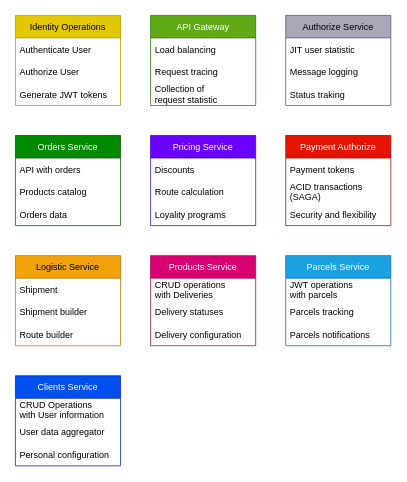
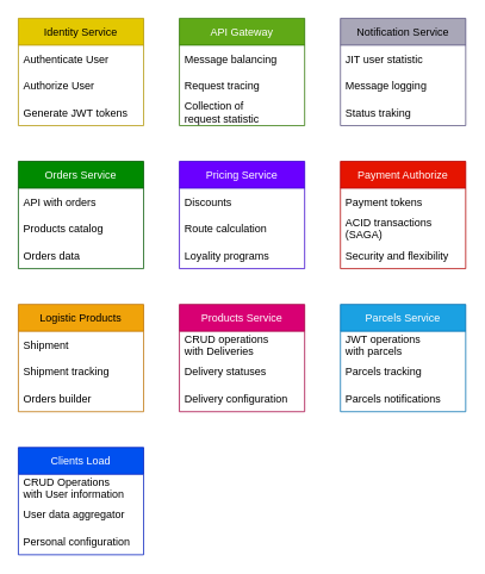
- <mxCell id="2" value="Identity Operations" style="swimlane;fontStyle=0;childLayout=stackLayout;horizontal=1;startSize=30;horizontalStack=0;resizeParent=1;resizeParentMax=0;resizeLast=0;collapsible=1;marginBottom=0;fillColor=#e3c800;fontColor=#000000;strokeColor=#B09500;" vertex="1" parent="1"><mxGeometry x="20" y="20" width="140" height="120" as="geometry" /></mxCell>
+ <mxCell id="2" value="Identity Service" style="swimlane;fontStyle=0;childLayout=stackLayout;horizontal=1;startSize=30;horizontalStack=0;resizeParent=1;resizeParentMax=0;resizeLast=0;collapsible=1;marginBottom=0;fillColor=#e3c800;fontColor=#000000;strokeColor=#B09500;" vertex="1" parent="1"><mxGeometry x="20" y="20" width="140" height="120" as="geometry" /></mxCell>
- <mxCell id="30" value="Authorize Service" style="swimlane;fontStyle=0;childLayout=stackLayout;horizontal=1;startSize=30;horizontalStack=0;resizeParent=1;resizeParentMax=0;resizeLast=0;collapsible=1;marginBottom=0;fillColor=#A9A7B8;strokeColor=#56517e;" vertex="1" parent="1"><mxGeometry x="380" y="20" width="140" height="120" as="geometry" /></mxCell>
+ <mxCell id="30" value="Notification Service" style="swimlane;fontStyle=0;childLayout=stackLayout;horizontal=1;startSize=30;horizontalStack=0;resizeParent=1;resizeParentMax=0;resizeLast=0;collapsible=1;marginBottom=0;fillColor=#A9A7B8;strokeColor=#56517e;" vertex="1" parent="1"><mxGeometry x="380" y="20" width="140" height="120" as="geometry" /></mxCell>
- <mxCell id="35" value="Load balancing" style="text;strokeColor=none;fillColor=none;align=left;verticalAlign=middle;spacingLeft=4;spacingRight=4;overflow=hidden;points=[[0,0.5],[1,0.5]];portConstraint=eastwest;rotatable=0;" vertex="1" parent="34"><mxGeometry y="30" width="140" height="30" as="geometry" /></mxCell>
+ <mxCell id="35" value="Message balancing" style="text;strokeColor=none;fillColor=none;align=left;verticalAlign=middle;spacingLeft=4;spacingRight=4;overflow=hidden;points=[[0,0.5],[1,0.5]];portConstraint=eastwest;rotatable=0;" vertex="1" parent="34"><mxGeometry y="30" width="140" height="30" as="geometry" /></mxCell>
- <mxCell id="22" value="Logistic Service" style="swimlane;fontStyle=0;childLayout=stackLayout;horizontal=1;startSize=30;horizontalStack=0;resizeParent=1;resizeParentMax=0;resizeLast=0;collapsible=1;marginBottom=0;fillColor=#f0a30a;fontColor=#000000;strokeColor=#BD7000;" vertex="1" parent="1"><mxGeometry x="20" y="340" width="140" height="120" as="geometry" /></mxCell>
+ <mxCell id="22" value="Logistic Products" style="swimlane;fontStyle=0;childLayout=stackLayout;horizontal=1;startSize=30;horizontalStack=0;resizeParent=1;resizeParentMax=0;resizeLast=0;collapsible=1;marginBottom=0;fillColor=#f0a30a;fontColor=#000000;strokeColor=#BD7000;" vertex="1" parent="1"><mxGeometry x="20" y="340" width="140" height="120" as="geometry" /></mxCell>
- <mxCell id="24" value="Shipment builder" style="text;strokeColor=none;fillColor=none;align=left;verticalAlign=middle;spacingLeft=4;spacingRight=4;overflow=hidden;points=[[0,0.5],[1,0.5]];portConstraint=eastwest;rotatable=0;" vertex="1" parent="22"><mxGeometry y="60" width="140" height="30" as="geometry" /></mxCell>
+ <mxCell id="24" value="Shipment tracking" style="text;strokeColor=none;fillColor=none;align=left;verticalAlign=middle;spacingLeft=4;spacingRight=4;overflow=hidden;points=[[0,0.5],[1,0.5]];portConstraint=eastwest;rotatable=0;" vertex="1" parent="22"><mxGeometry y="60" width="140" height="30" as="geometry" /></mxCell>
- <mxCell id="25" value="Route builder" style="text;strokeColor=none;fillColor=none;align=left;verticalAlign=middle;spacingLeft=4;spacingRight=4;overflow=hidden;points=[[0,0.5],[1,0.5]];portConstraint=eastwest;rotatable=0;" vertex="1" parent="22"><mxGeometry y="90" width="140" height="30" as="geometry" /></mxCell>
+ <mxCell id="25" value="Orders builder" style="text;strokeColor=none;fillColor=none;align=left;verticalAlign=middle;spacingLeft=4;spacingRight=4;overflow=hidden;points=[[0,0.5],[1,0.5]];portConstraint=eastwest;rotatable=0;" vertex="1" parent="22"><mxGeometry y="90" width="140" height="30" as="geometry" /></mxCell>
- <mxCell id="6" value="Clients Service" style="swimlane;fontStyle=0;childLayout=stackLayout;horizontal=1;startSize=30;horizontalStack=0;resizeParent=1;resizeParentMax=0;resizeLast=0;collapsible=1;marginBottom=0;fillColor=#0050ef;fontColor=#ffffff;strokeColor=#001DBC;" vertex="1" parent="1"><mxGeometry x="20" y="500" width="140" height="120" as="geometry" /></mxCell>
+ <mxCell id="6" value="Clients Load" style="swimlane;fontStyle=0;childLayout=stackLayout;horizontal=1;startSize=30;horizontalStack=0;resizeParent=1;resizeParentMax=0;resizeLast=0;collapsible=1;marginBottom=0;fillColor=#0050ef;fontColor=#ffffff;strokeColor=#001DBC;" vertex="1" parent="1"><mxGeometry x="20" y="500" width="140" height="120" as="geometry" /></mxCell>
